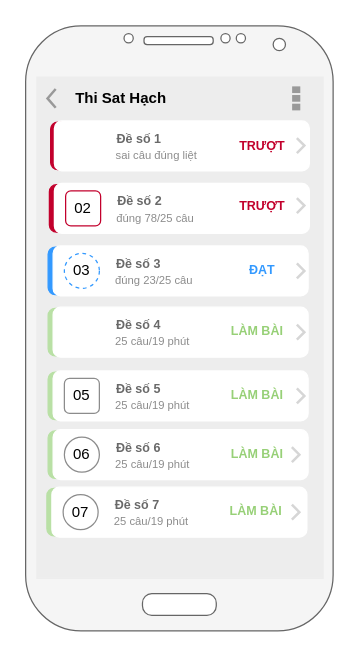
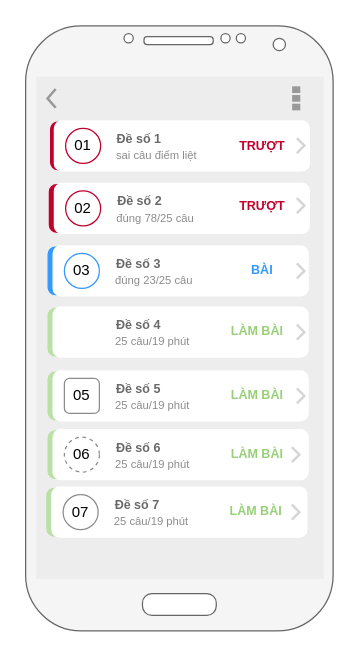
- <mxCell id="5" value="Thi Sat Hạch" style="text;html=1;strokeColor=none;fillColor=none;align=center;verticalAlign=middle;whiteSpace=wrap;rounded=0;strokeWidth=1;fontStyle=1" parent="1" vertex="1"><mxGeometry x="49" y="68" width="95" height="20" as="geometry" /></mxCell>
+ <mxCell id="14" value="01" style="ellipse;whiteSpace=wrap;html=1;aspect=fixed;shadow=0;strokeWidth=1;fillColor=#FFFFFF;gradientColor=none;strokeColor=#C2002C;" parent="1" vertex="1"><mxGeometry x="52" y="102" width="28" height="28" as="geometry" /></mxCell>
- <mxCell id="16" value="sai câu đúng liệt" style="text;html=1;strokeColor=none;fillColor=none;align=center;verticalAlign=middle;whiteSpace=wrap;rounded=0;shadow=0;fontSize=9;fontColor=#8C8C8C;" parent="1" vertex="1"><mxGeometry x="91" y="118" width="68" height="11" as="geometry" /></mxCell>
+ <mxCell id="16" value="sai câu điểm liệt" style="text;html=1;strokeColor=none;fillColor=none;align=center;verticalAlign=middle;whiteSpace=wrap;rounded=0;shadow=0;fontSize=9;fontColor=#8C8C8C;" parent="1" vertex="1"><mxGeometry x="91" y="118" width="68" height="11" as="geometry" /></mxCell>
- <mxCell id="20" value="02" style="whiteSpace=wrap;html=1;aspect=fixed;shadow=0;strokeWidth=1;fillColor=#FFFFFF;gradientColor=none;strokeColor=#C2002C;rounded=1;" parent="1" vertex="1"><mxGeometry x="52" y="152" width="28" height="28" as="geometry" /></mxCell>
+ <mxCell id="20" value="02" style="ellipse;whiteSpace=wrap;html=1;aspect=fixed;shadow=0;strokeWidth=1;fillColor=#FFFFFF;gradientColor=none;strokeColor=#C2002C;" parent="1" vertex="1"><mxGeometry x="52" y="152" width="28" height="28" as="geometry" /></mxCell>
- <mxCell id="11" value="ĐẠT" style="text;html=1;strokeColor=none;fillColor=none;align=center;verticalAlign=middle;whiteSpace=wrap;rounded=0;shadow=0;fontSize=10;fontStyle=1;fontColor=#3399FF;" parent="1" vertex="1"><mxGeometry x="182" y="201.5" width="55" height="27.5" as="geometry" /></mxCell>
+ <mxCell id="11" value="BÀI" style="text;html=1;strokeColor=none;fillColor=none;align=center;verticalAlign=middle;whiteSpace=wrap;rounded=0;shadow=0;fontSize=10;fontStyle=1;fontColor=#3399FF;" parent="1" vertex="1"><mxGeometry x="182" y="201.5" width="55" height="27.5" as="geometry" /></mxCell>
- <mxCell id="8" value="03" style="ellipse;whiteSpace=wrap;html=1;aspect=fixed;shadow=0;strokeWidth=1;fillColor=#FFFFFF;gradientColor=none;strokeColor=#3399FF;dashed=1;" parent="1" vertex="1"><mxGeometry x="51" y="202" width="28" height="28" as="geometry" /></mxCell>
+ <mxCell id="8" value="03" style="ellipse;whiteSpace=wrap;html=1;aspect=fixed;shadow=0;strokeWidth=1;fillColor=#FFFFFF;gradientColor=none;strokeColor=#3399FF;" parent="1" vertex="1"><mxGeometry x="51" y="202" width="28" height="28" as="geometry" /></mxCell>
- <mxCell id="37" value="06" style="ellipse;whiteSpace=wrap;html=1;aspect=fixed;shadow=0;strokeWidth=1;fillColor=#FFFFFF;gradientColor=none;strokeColor=#8C8C8C;" parent="1" vertex="1"><mxGeometry x="51" y="349" width="28" height="28" as="geometry" /></mxCell>
+ <mxCell id="37" value="06" style="ellipse;whiteSpace=wrap;html=1;aspect=fixed;shadow=0;strokeWidth=1;fillColor=#FFFFFF;gradientColor=none;strokeColor=#8C8C8C;dashed=1;" parent="1" vertex="1"><mxGeometry x="51" y="349" width="28" height="28" as="geometry" /></mxCell>
